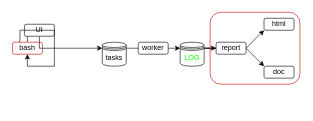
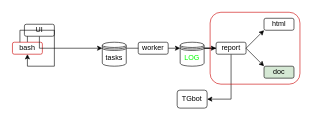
- <mxCell id="16" value="doc" style="rounded=1;whiteSpace=wrap;html=1;" parent="1" vertex="1"><mxGeometry x="440" y="110" width="50" height="20" as="geometry" /></mxCell>
+ <mxCell id="16" value="doc" style="rounded=1;whiteSpace=wrap;html=1;fillColor=#d5e8d4;" parent="1" vertex="1"><mxGeometry x="440" y="110" width="50" height="20" as="geometry" /></mxCell>
+ <mxCell id="19" value="TGbot" style="rounded=1;whiteSpace=wrap;html=1;" parent="1" vertex="1"><mxGeometry x="295" y="150" width="50" height="30" as="geometry" /></mxCell>
+ <mxCell id="12" style="edgeStyle=orthogonalEdgeStyle;rounded=0;orthogonalLoop=1;jettySize=auto;html=1;exitX=0.5;exitY=1;exitDx=0;exitDy=0;entryX=1;entryY=0.5;entryDx=0;entryDy=0;" parent="1" source="13" target="19" edge="1"><mxGeometry relative="1" as="geometry" /></mxCell>
